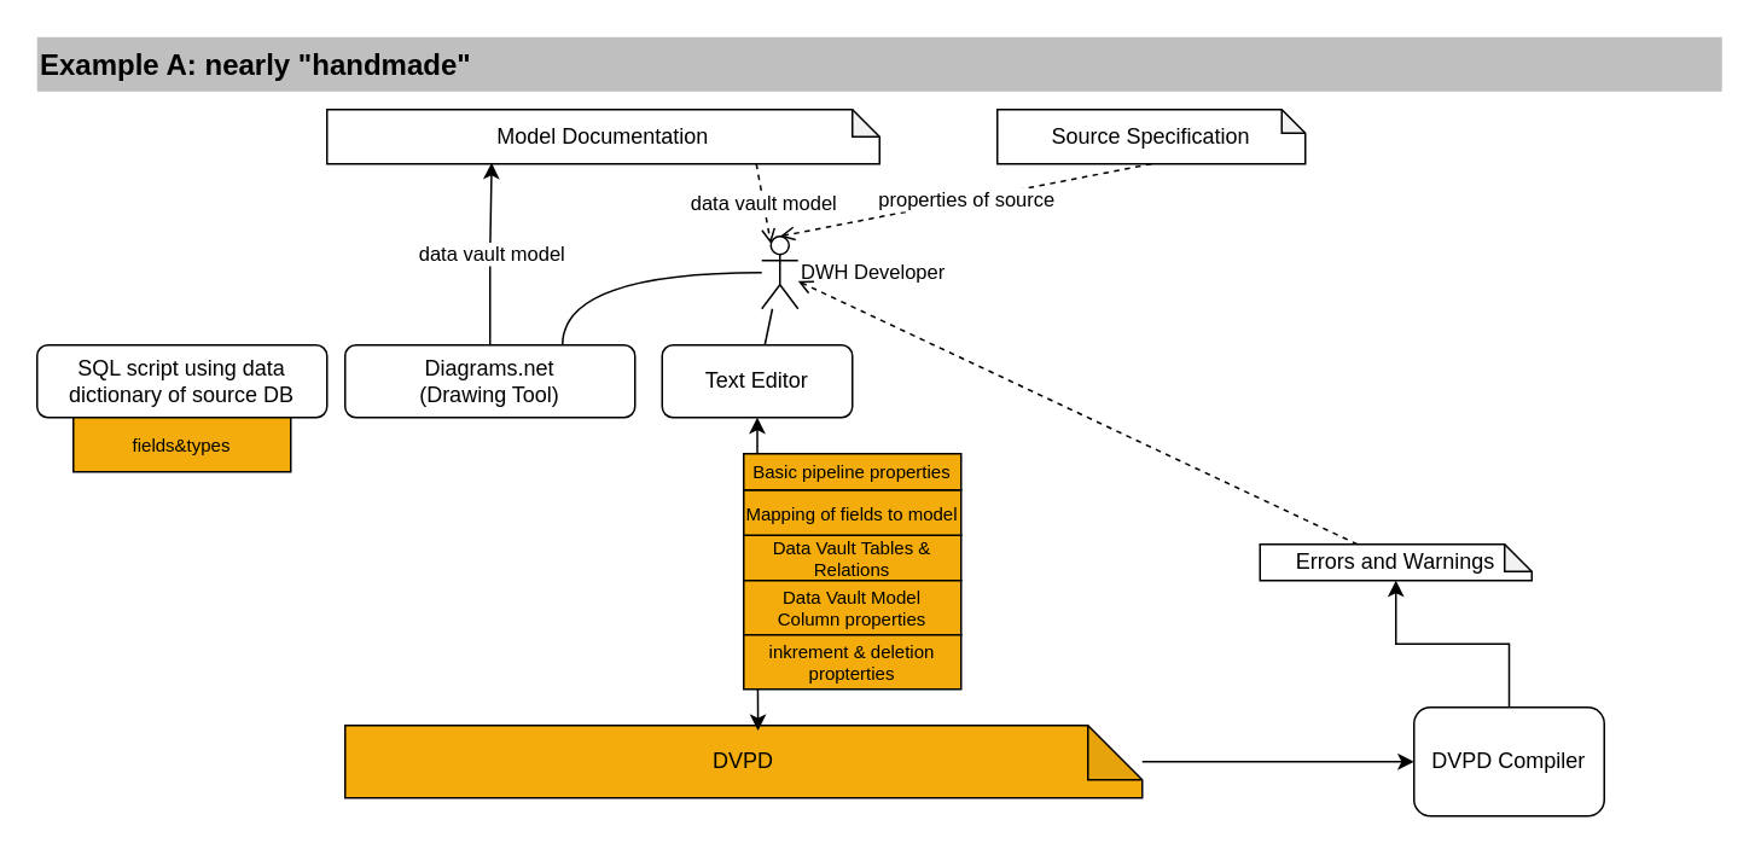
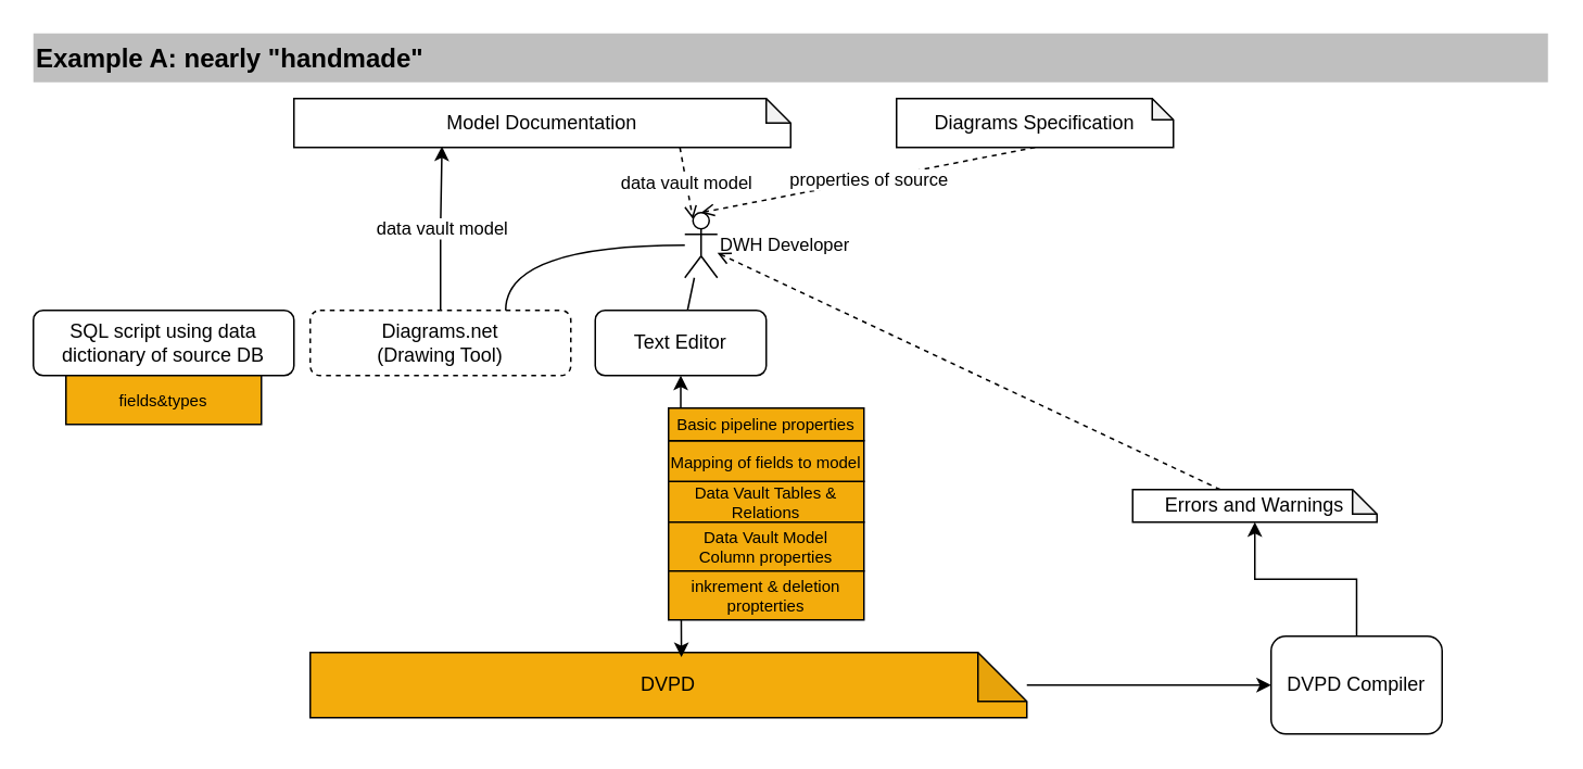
- <mxCell id="12" value="Source Specification" style="shape=note;whiteSpace=wrap;html=1;backgroundOutline=1;darkOpacity=0.05;size=13;" parent="1" vertex="1"><mxGeometry x="550" y="60" width="170" height="30" as="geometry" /></mxCell>
+ <mxCell id="12" value="Diagrams Specification" style="shape=note;whiteSpace=wrap;html=1;backgroundOutline=1;darkOpacity=0.05;size=13;" parent="1" vertex="1"><mxGeometry x="550" y="60" width="170" height="30" as="geometry" /></mxCell>
- <mxCell id="10" value="Diagrams.net&lt;br&gt;(Drawing Tool)" style="rounded=1;whiteSpace=wrap;html=1;" parent="1" vertex="1"><mxGeometry x="190" y="190" width="160" height="40" as="geometry" /></mxCell>
+ <mxCell id="10" value="Diagrams.net&lt;br&gt;(Drawing Tool)" style="rounded=1;whiteSpace=wrap;html=1;dashed=1;" parent="1" vertex="1"><mxGeometry x="190" y="190" width="160" height="40" as="geometry" /></mxCell>
